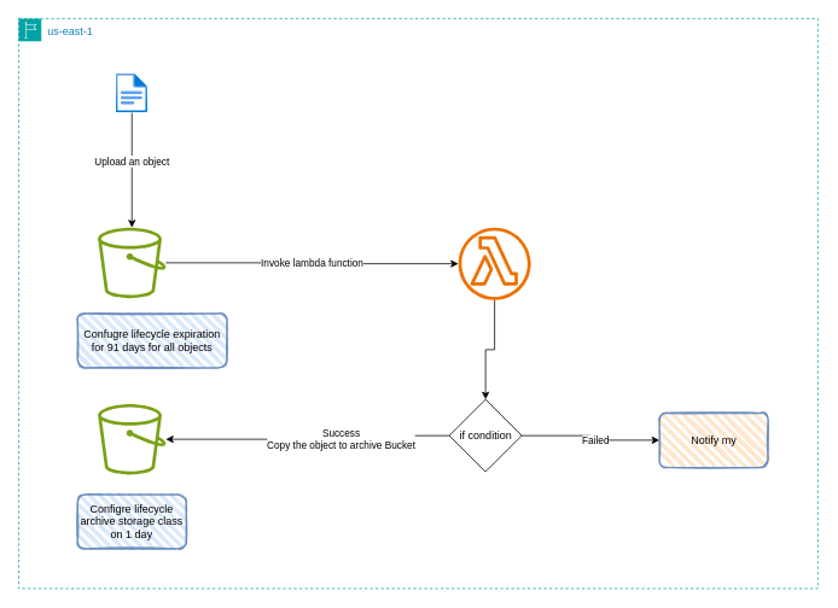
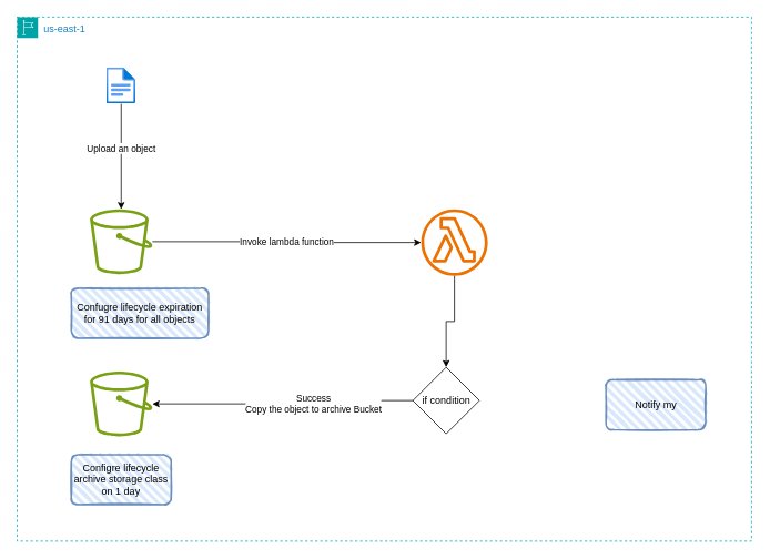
- <mxCell id="6" style="edgeStyle=orthogonalEdgeStyle;rounded=0;orthogonalLoop=1;jettySize=auto;html=1;exitX=1;exitY=0.5;exitDx=0;exitDy=0;entryX=0;entryY=0.5;entryDx=0;entryDy=0;" parent="2" source="8" target="5" edge="1"><mxGeometry relative="1" as="geometry" /></mxCell>
- <mxCell id="7" value="Failed" style="edgeLabel;html=1;align=center;verticalAlign=middle;resizable=0;points=[];" parent="6" vertex="1" connectable="0"><mxGeometry x="0.1" relative="1" as="geometry"><mxPoint as="offset" /></mxGeometry></mxCell>
- <mxCell id="5" value="Notify my" style="rounded=1;whiteSpace=wrap;html=1;strokeWidth=2;fillWeight=4;hachureGap=8;hachureAngle=45;fillColor=#ffe6cc;sketch=1;strokeColor=#6c8ebf;" parent="2" vertex="1"><mxGeometry x="707.5" y="436" width="120" height="60" as="geometry" /></mxCell>
+ <mxCell id="5" value="Notify my" style="rounded=1;whiteSpace=wrap;html=1;strokeWidth=2;fillWeight=4;hachureGap=8;hachureAngle=45;fillColor=#dae8fc;sketch=1;strokeColor=#6c8ebf;" parent="2" vertex="1"><mxGeometry x="707.5" y="436" width="120" height="60" as="geometry" /></mxCell>
